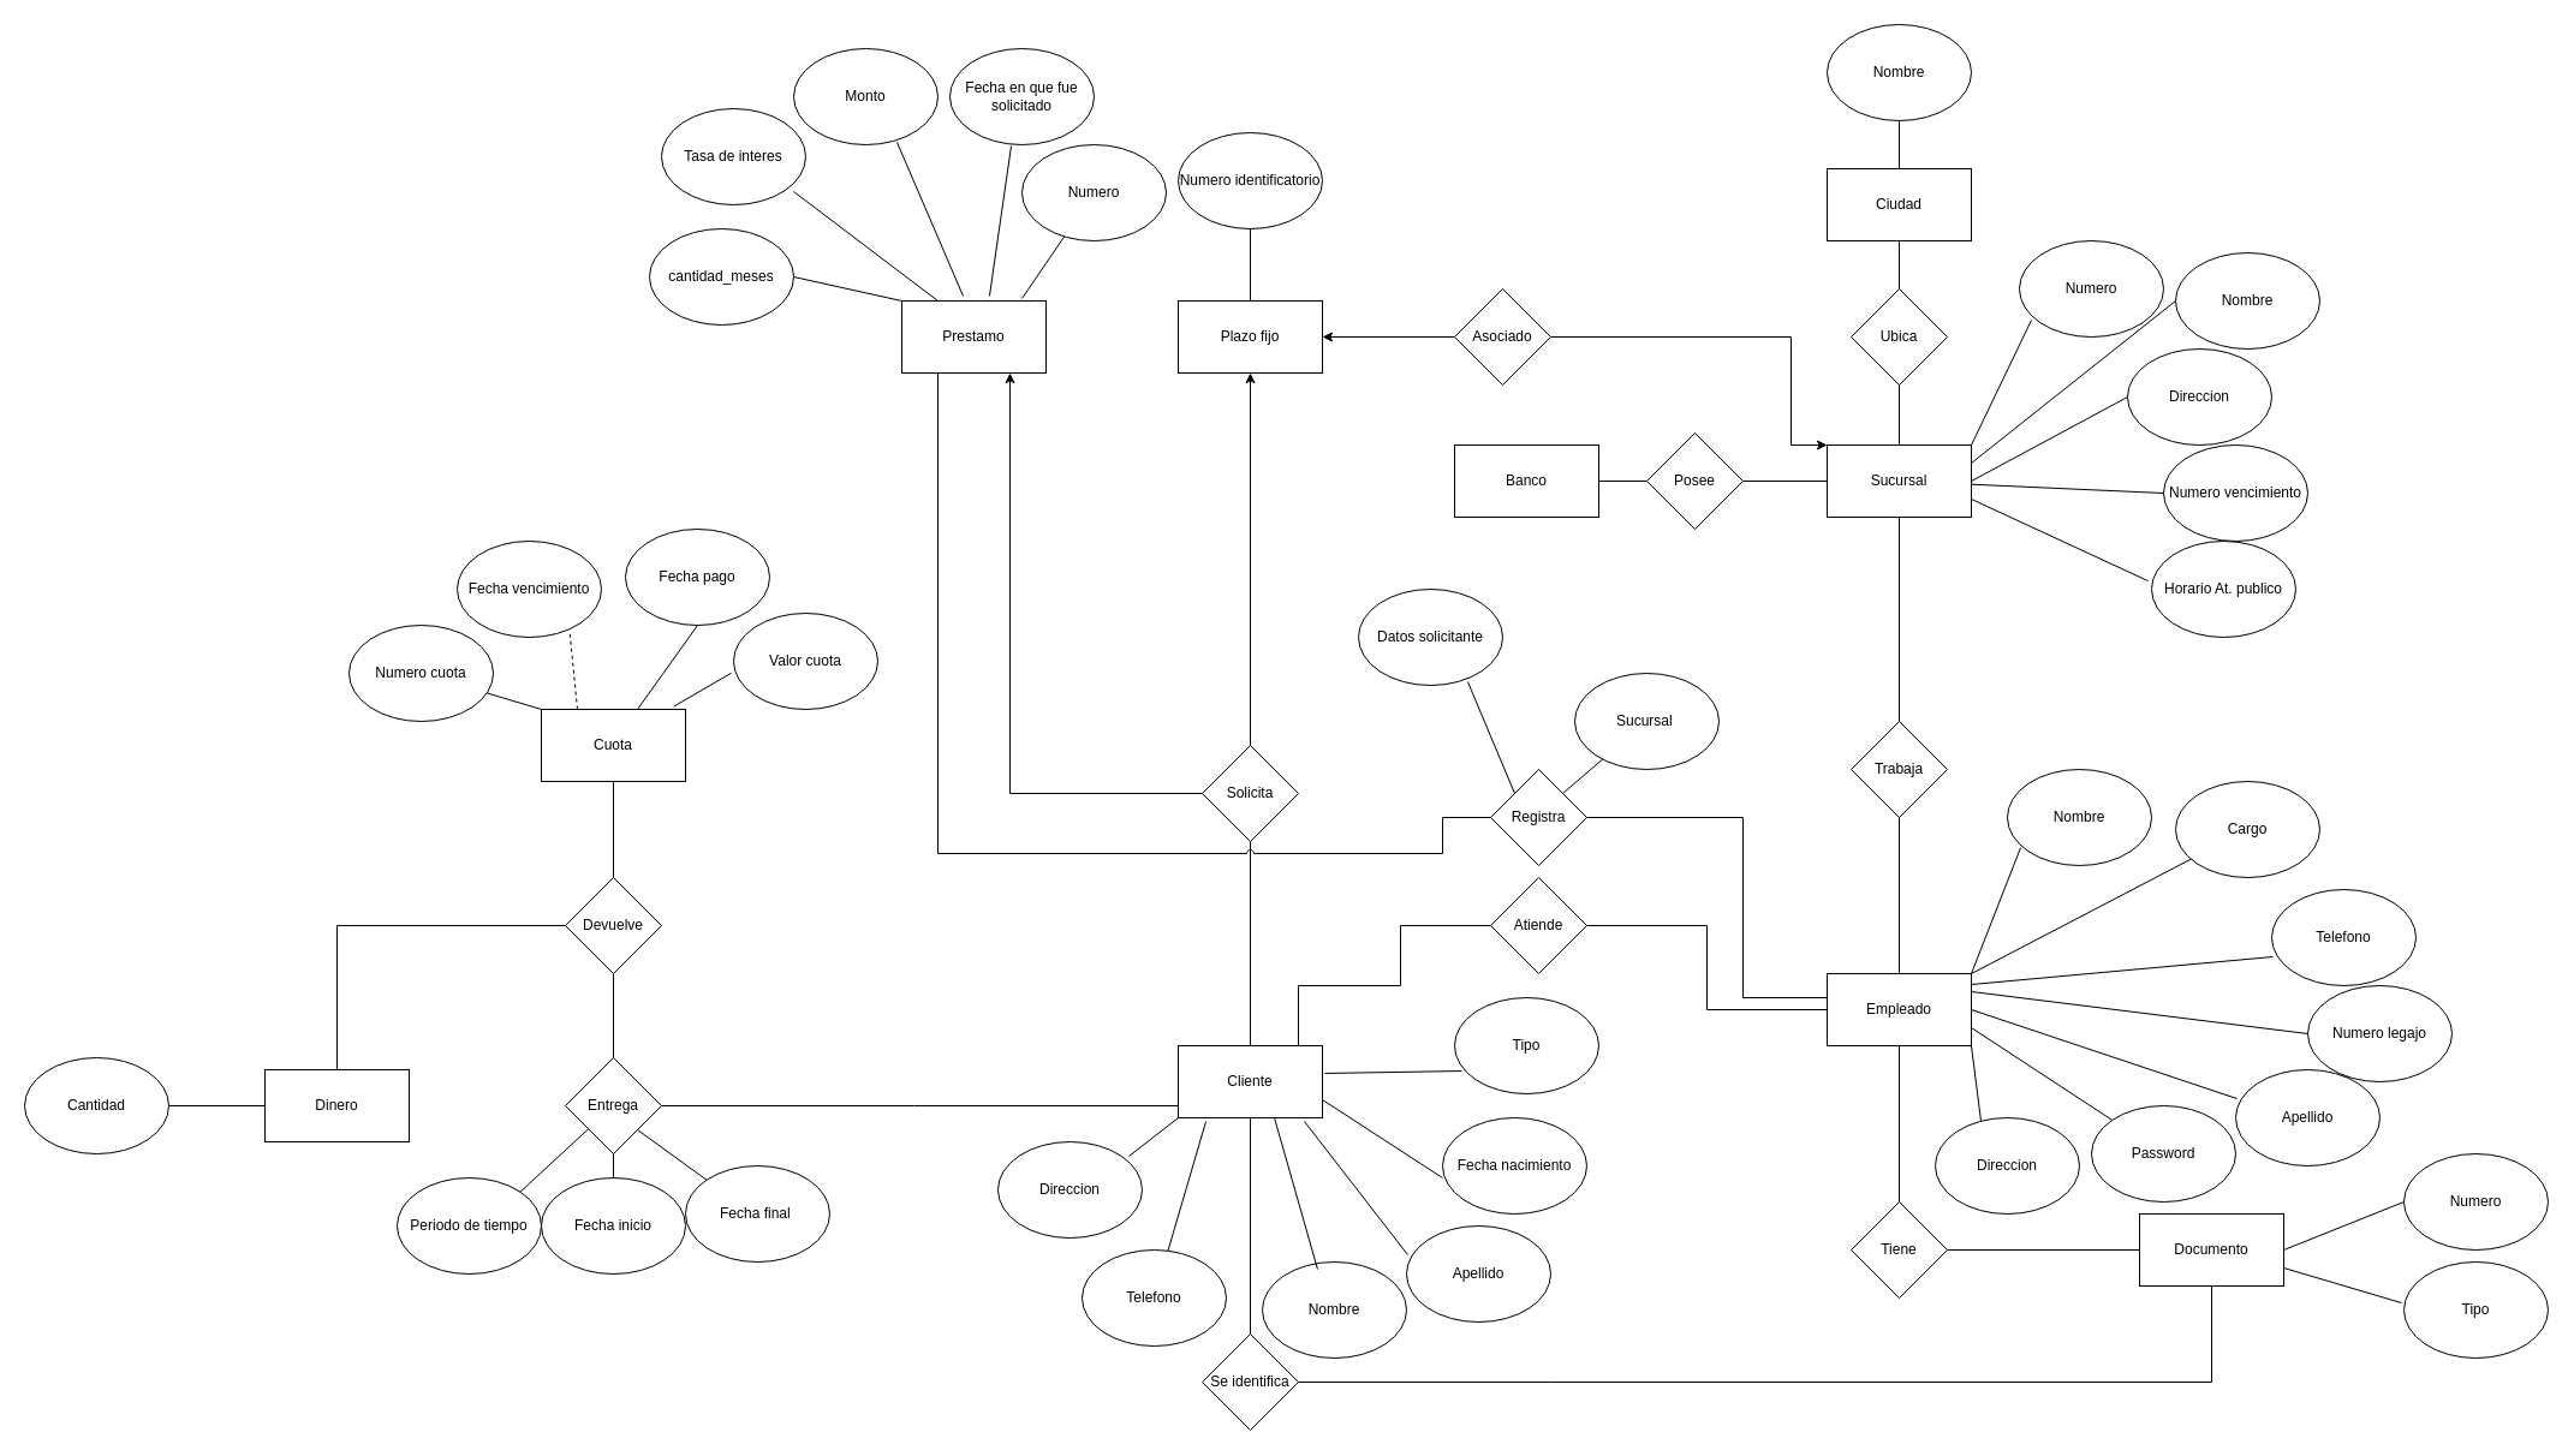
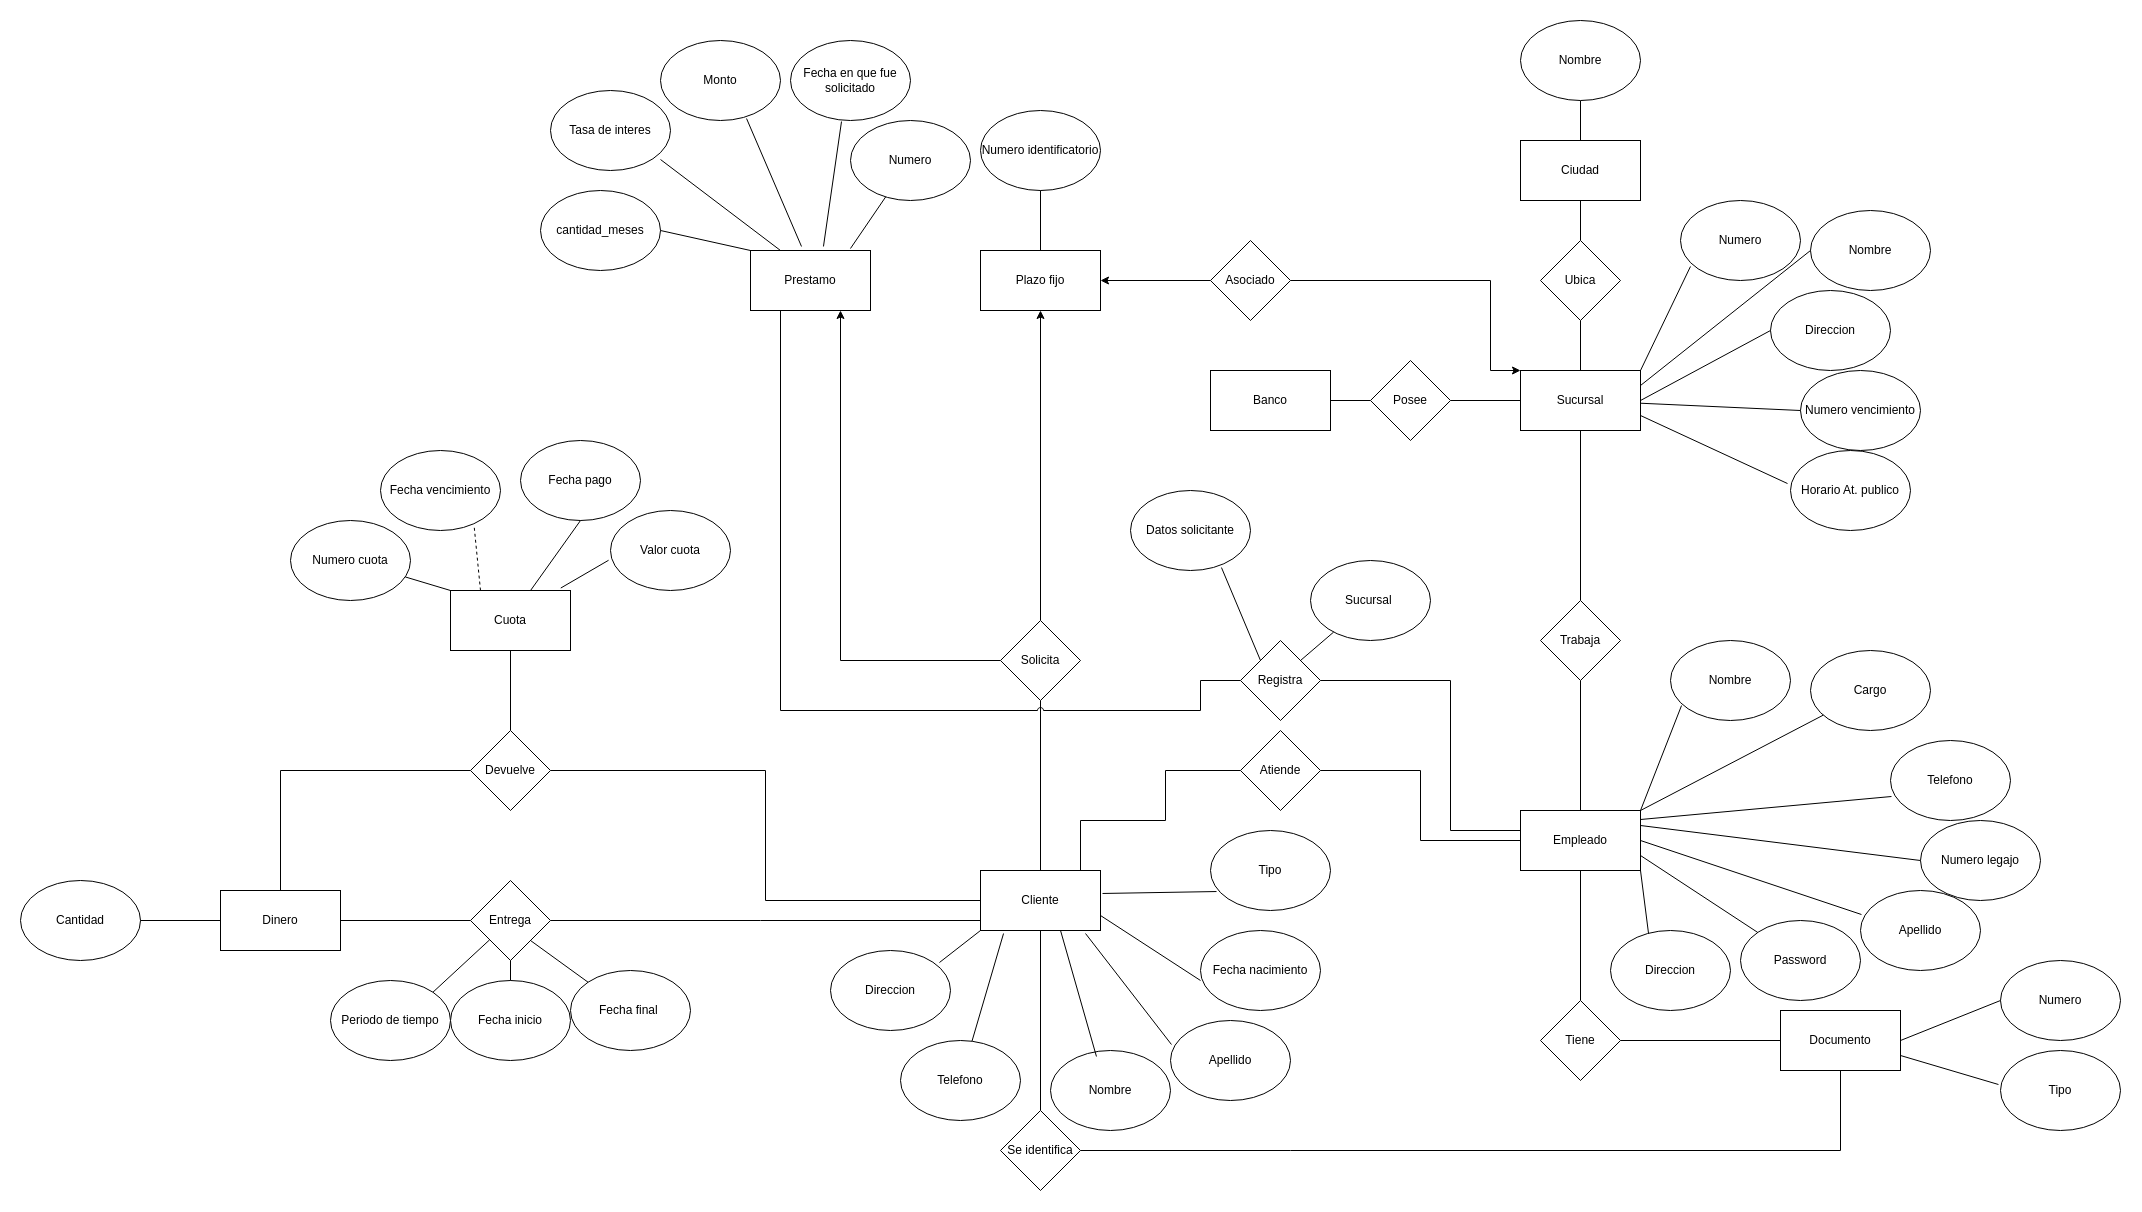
+ <mxCell id="57" style="edgeStyle=orthogonalEdgeStyle;rounded=0;orthogonalLoop=1;jettySize=auto;html=1;entryX=1;entryY=0.5;entryDx=0;entryDy=0;endArrow=none;endFill=0;" edge="1" parent="1" source="58" target="111"><mxGeometry relative="1" as="geometry" /></mxCell>
- <mxCell id="70" style="edgeStyle=orthogonalEdgeStyle;rounded=0;orthogonalLoop=1;jettySize=auto;html=1;endArrow=none;endFill=0;" edge="1" parent="1" source="71" target="111"><mxGeometry relative="1" as="geometry" /></mxCell>
+ <mxCell id="70" style="edgeStyle=orthogonalEdgeStyle;rounded=0;orthogonalLoop=1;jettySize=auto;html=1;entryX=1;entryY=0.5;entryDx=0;entryDy=0;endArrow=none;endFill=0;" edge="1" parent="1" source="71" target="72"><mxGeometry relative="1" as="geometry" /></mxCell>
